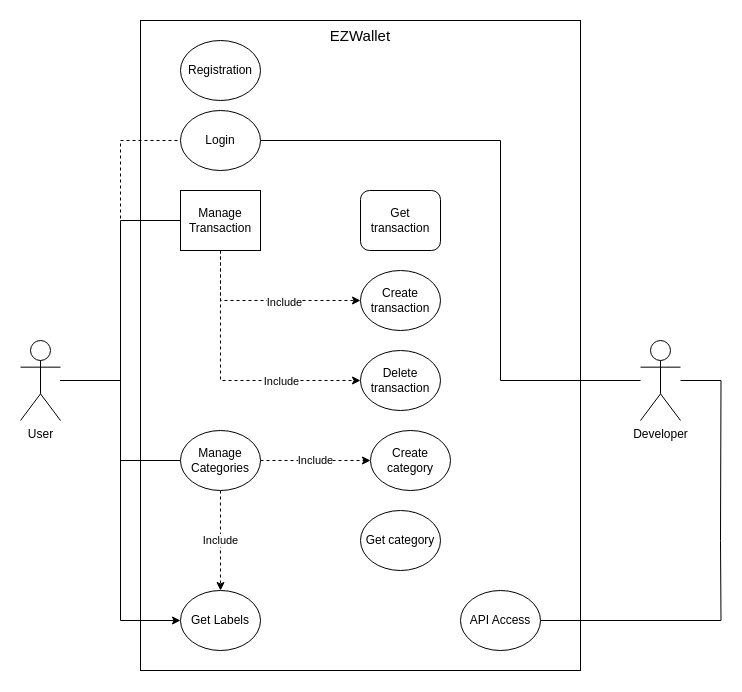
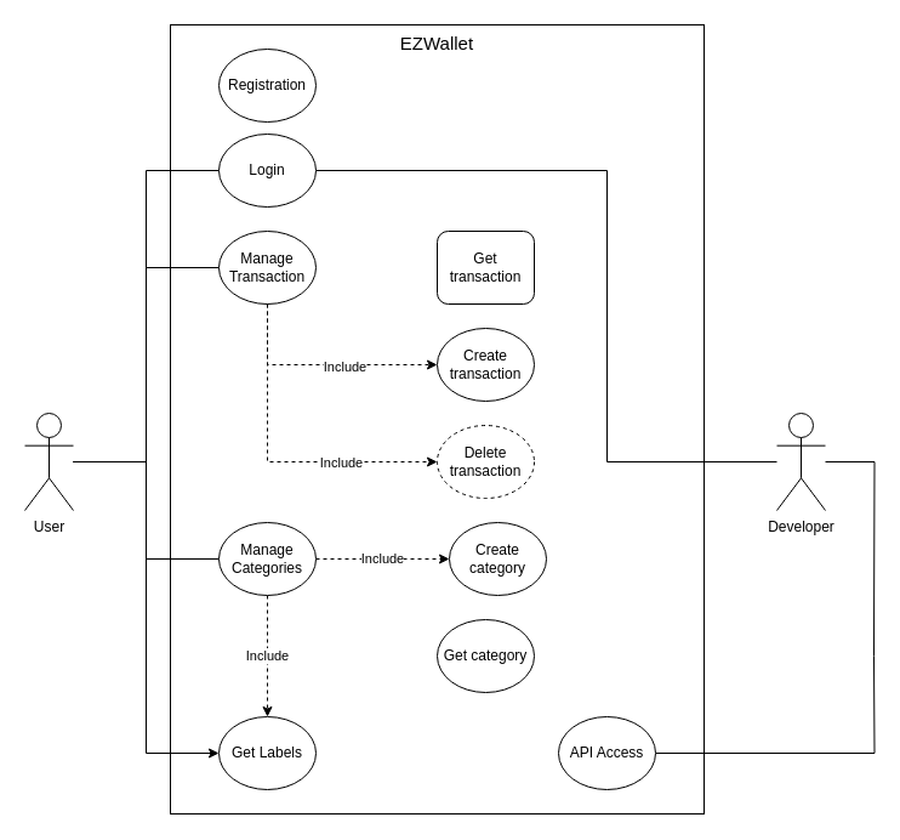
- <mxCell id="2" style="edgeStyle=orthogonalEdgeStyle;rounded=0;orthogonalLoop=1;jettySize=auto;html=1;entryX=0;entryY=0.5;entryDx=0;entryDy=0;endArrow=none;endFill=0;dashed=1;" parent="1" source="6" target="11" edge="1"><mxGeometry relative="1" as="geometry" /></mxCell>
+ <mxCell id="2" style="edgeStyle=orthogonalEdgeStyle;rounded=0;orthogonalLoop=1;jettySize=auto;html=1;entryX=0;entryY=0.5;entryDx=0;entryDy=0;endArrow=none;endFill=0;" parent="1" source="6" target="11" edge="1"><mxGeometry relative="1" as="geometry" /></mxCell>
- <mxCell id="14" value="Manage Transaction" style="whiteSpace=wrap;html=1;rounded=0;" parent="1" vertex="1"><mxGeometry x="180" y="190" width="80" height="60" as="geometry" /></mxCell>
+ <mxCell id="14" value="Manage Transaction" style="ellipse;whiteSpace=wrap;html=1;" parent="1" vertex="1"><mxGeometry x="180" y="190" width="80" height="60" as="geometry" /></mxCell>
- <mxCell id="22" value="Delete transaction" style="ellipse;whiteSpace=wrap;html=1;" parent="1" vertex="1"><mxGeometry x="360" y="350" width="80" height="60" as="geometry" /></mxCell>
+ <mxCell id="22" value="Delete transaction" style="ellipse;whiteSpace=wrap;html=1;dashed=1;" parent="1" vertex="1"><mxGeometry x="360" y="350" width="80" height="60" as="geometry" /></mxCell>
